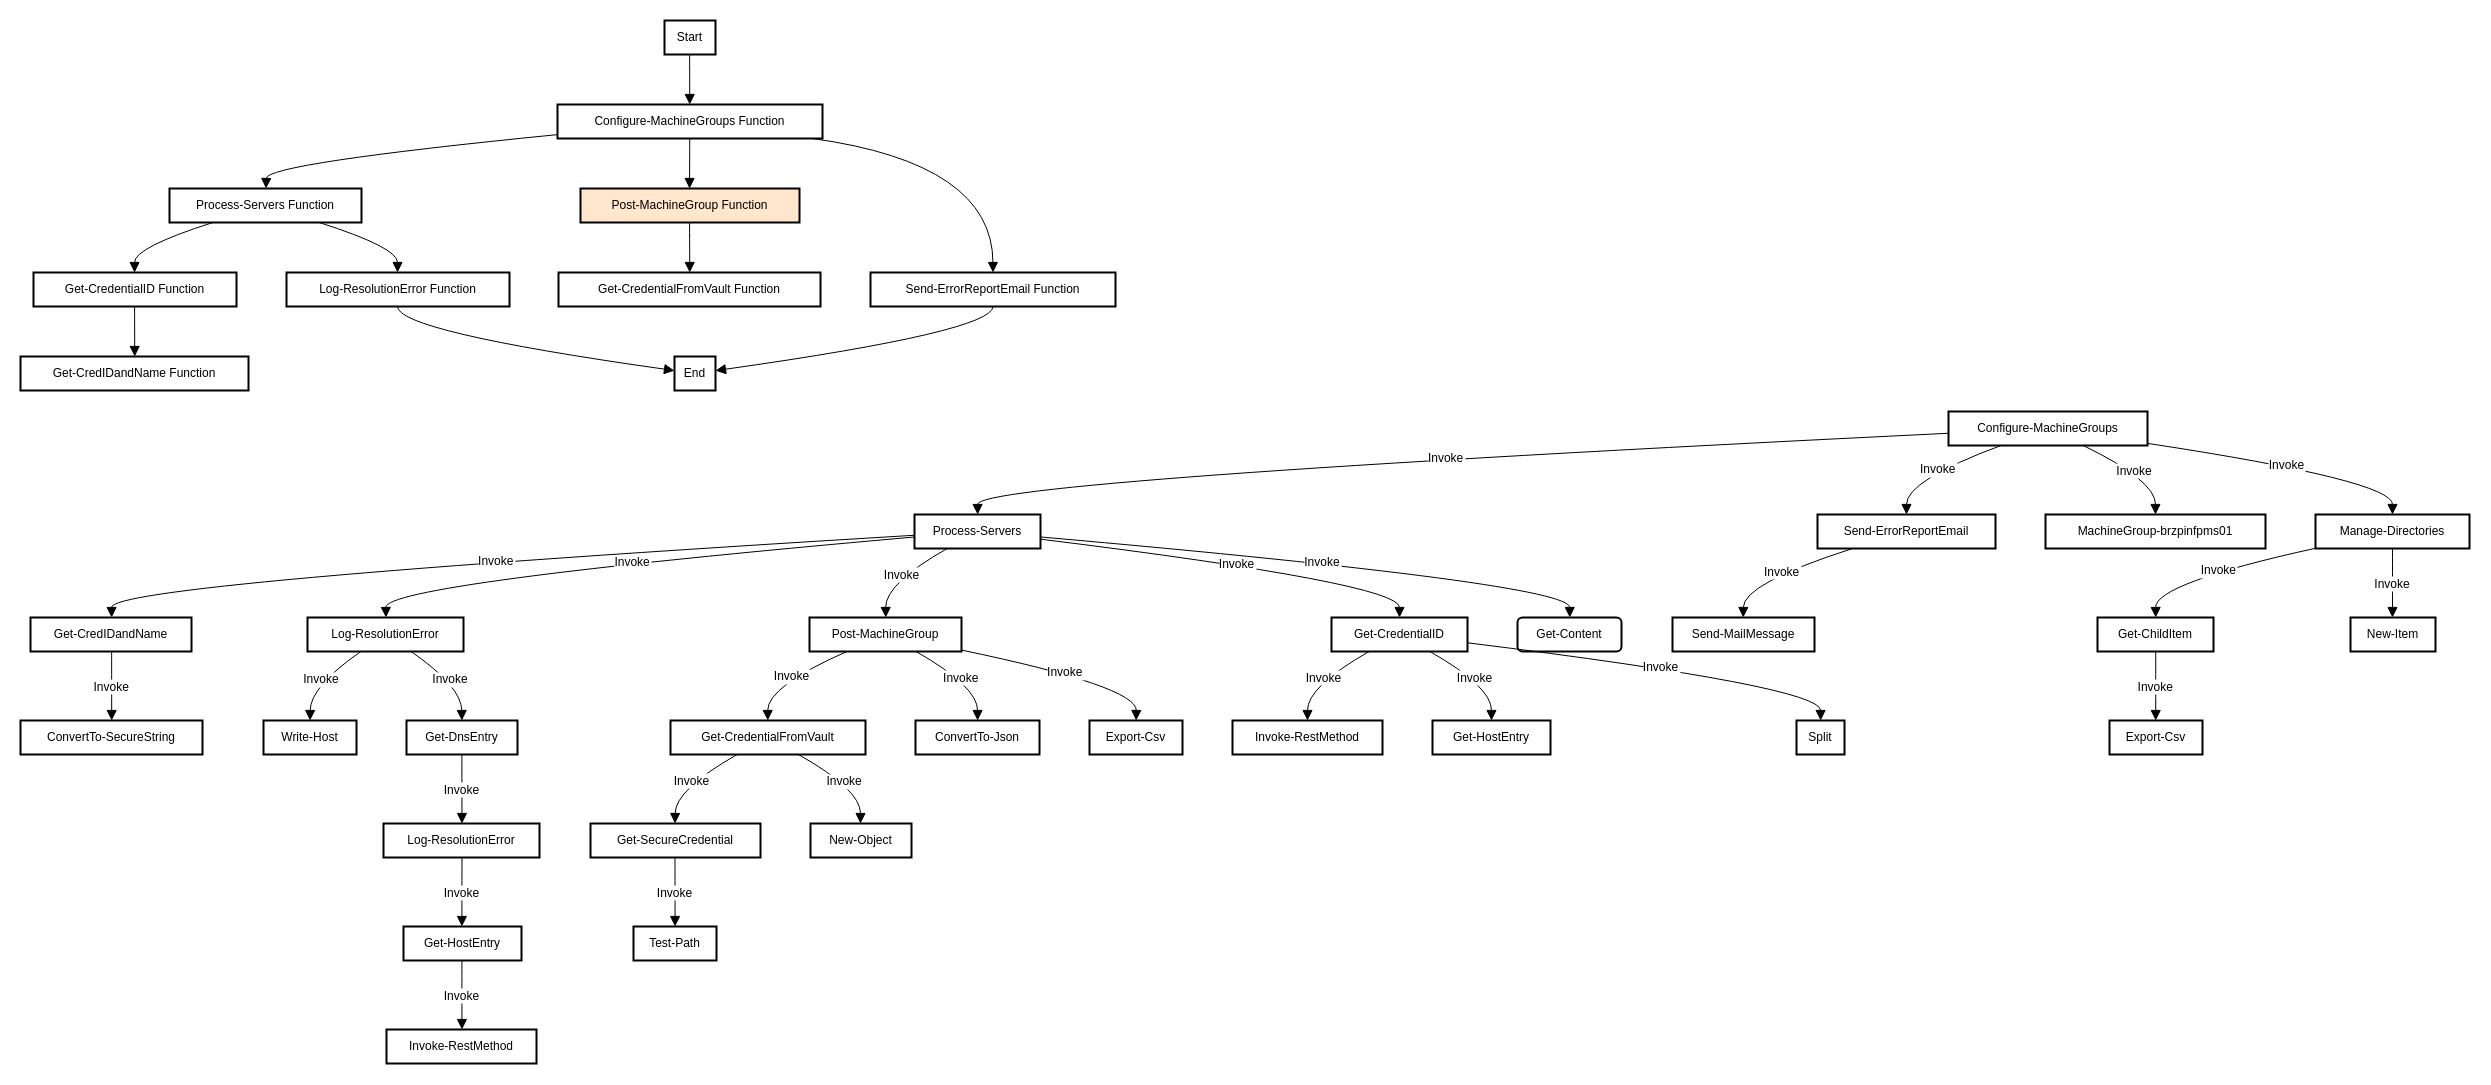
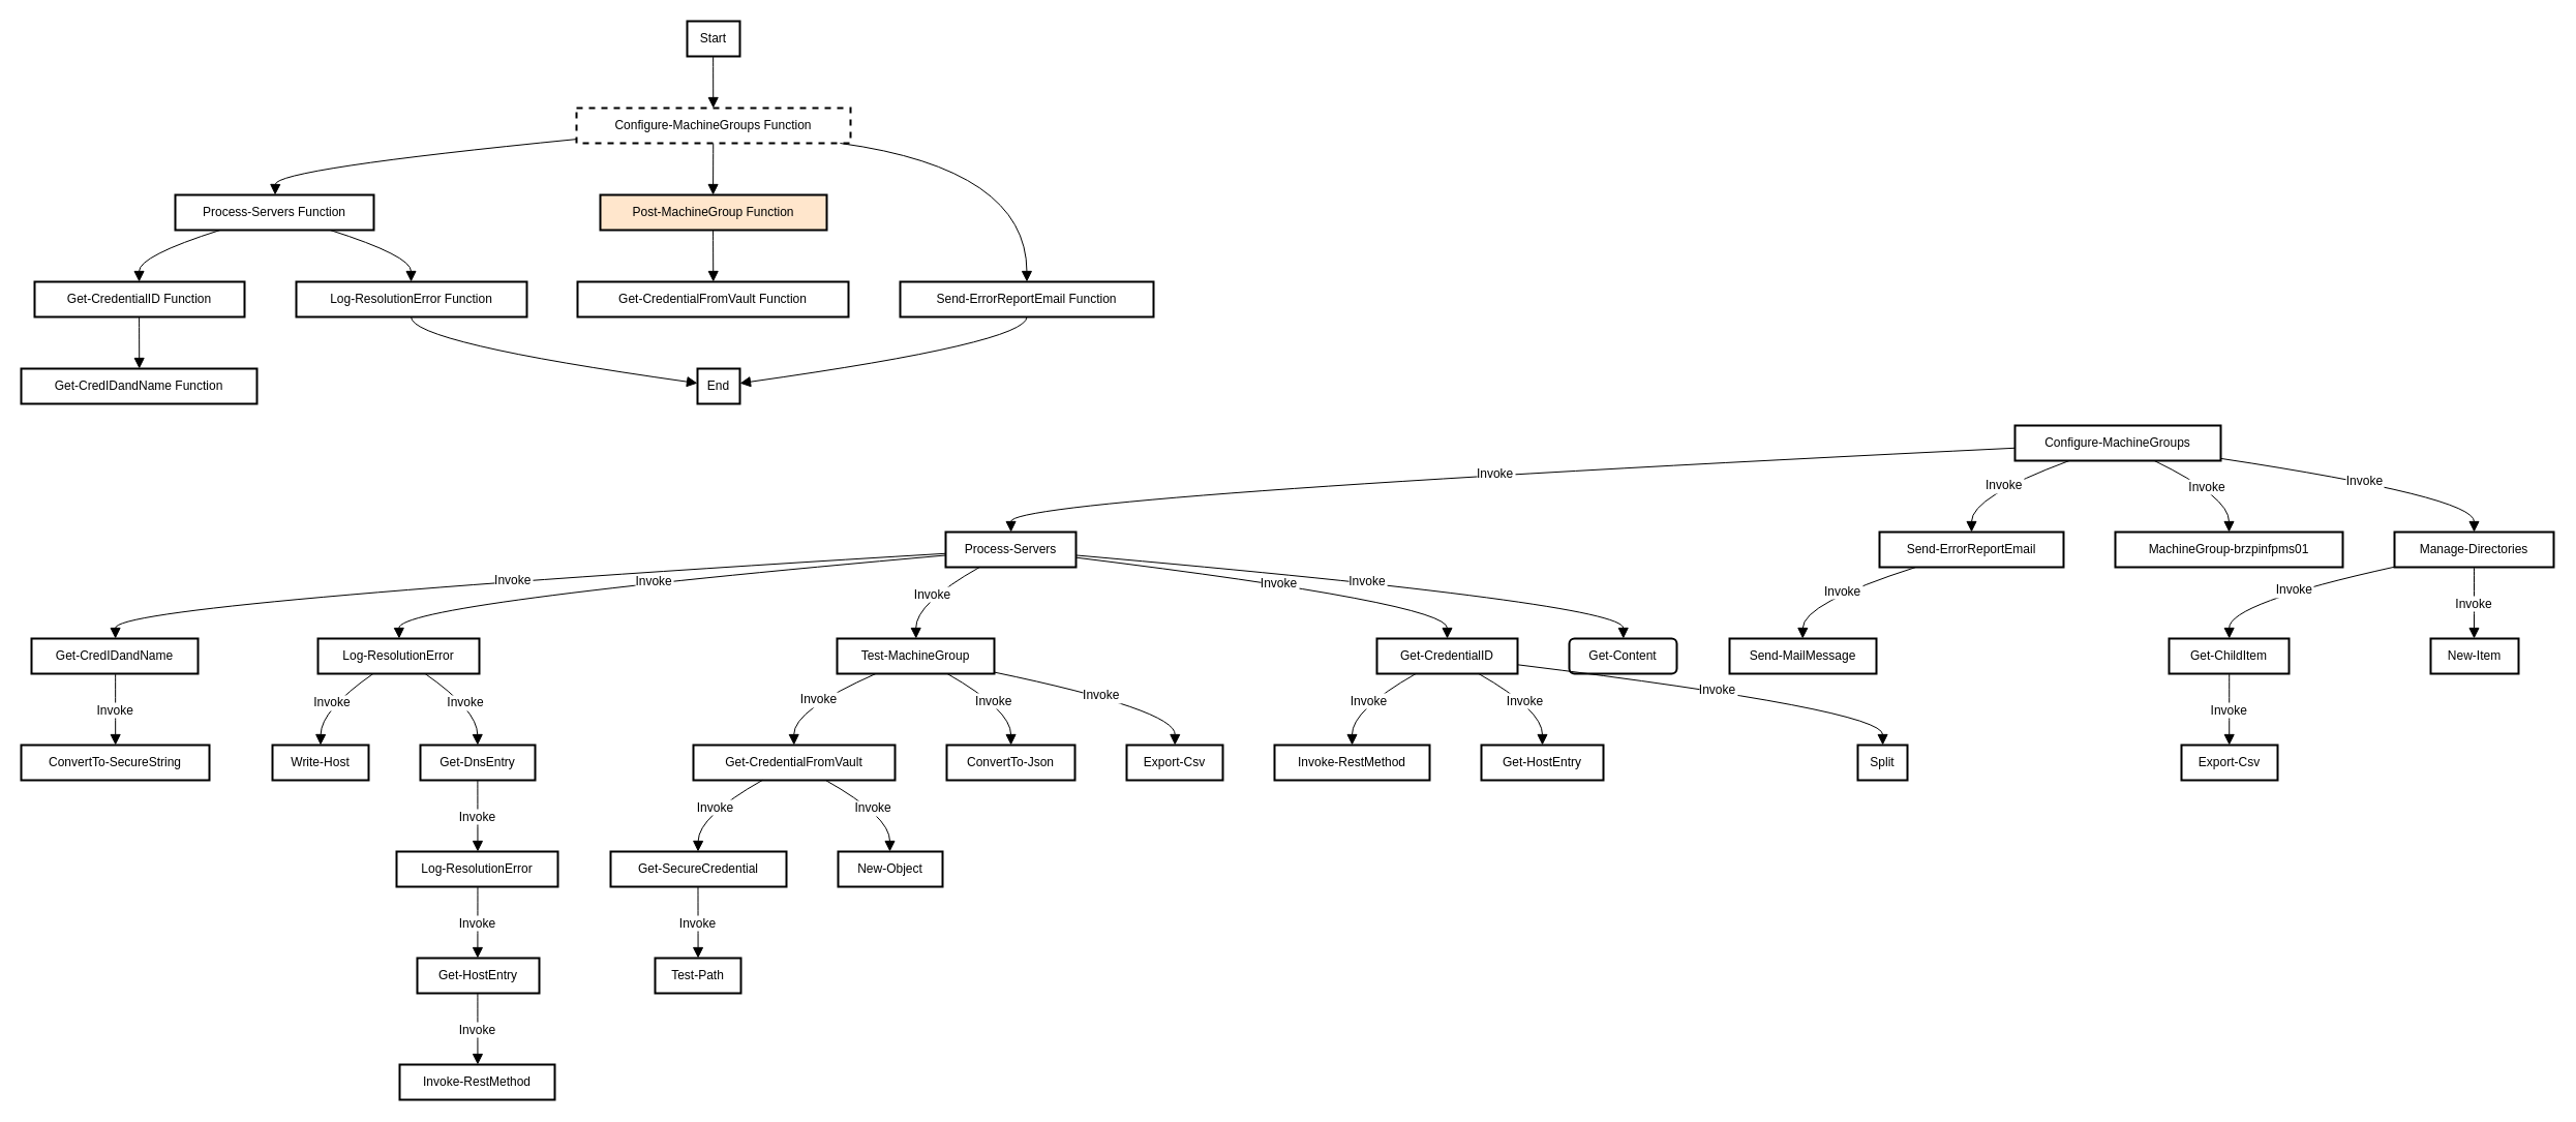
- <mxCell id="3" value="Configure-MachineGroups Function" style="whiteSpace=wrap;strokeWidth=2;" vertex="1" parent="1"><mxGeometry x="557" y="104" width="265" height="34" as="geometry" /></mxCell>
+ <mxCell id="3" value="Configure-MachineGroups Function" style="whiteSpace=wrap;strokeWidth=2;dashed=1;" vertex="1" parent="1"><mxGeometry x="557" y="104" width="265" height="34" as="geometry" /></mxCell>
- <mxCell id="26" value="Post-MachineGroup" style="whiteSpace=wrap;strokeWidth=2;" vertex="1" parent="1"><mxGeometry x="809" y="617" width="152" height="34" as="geometry" /></mxCell>
+ <mxCell id="26" value="Test-MachineGroup" style="whiteSpace=wrap;strokeWidth=2;" vertex="1" parent="1"><mxGeometry x="809" y="617" width="152" height="34" as="geometry" /></mxCell>
